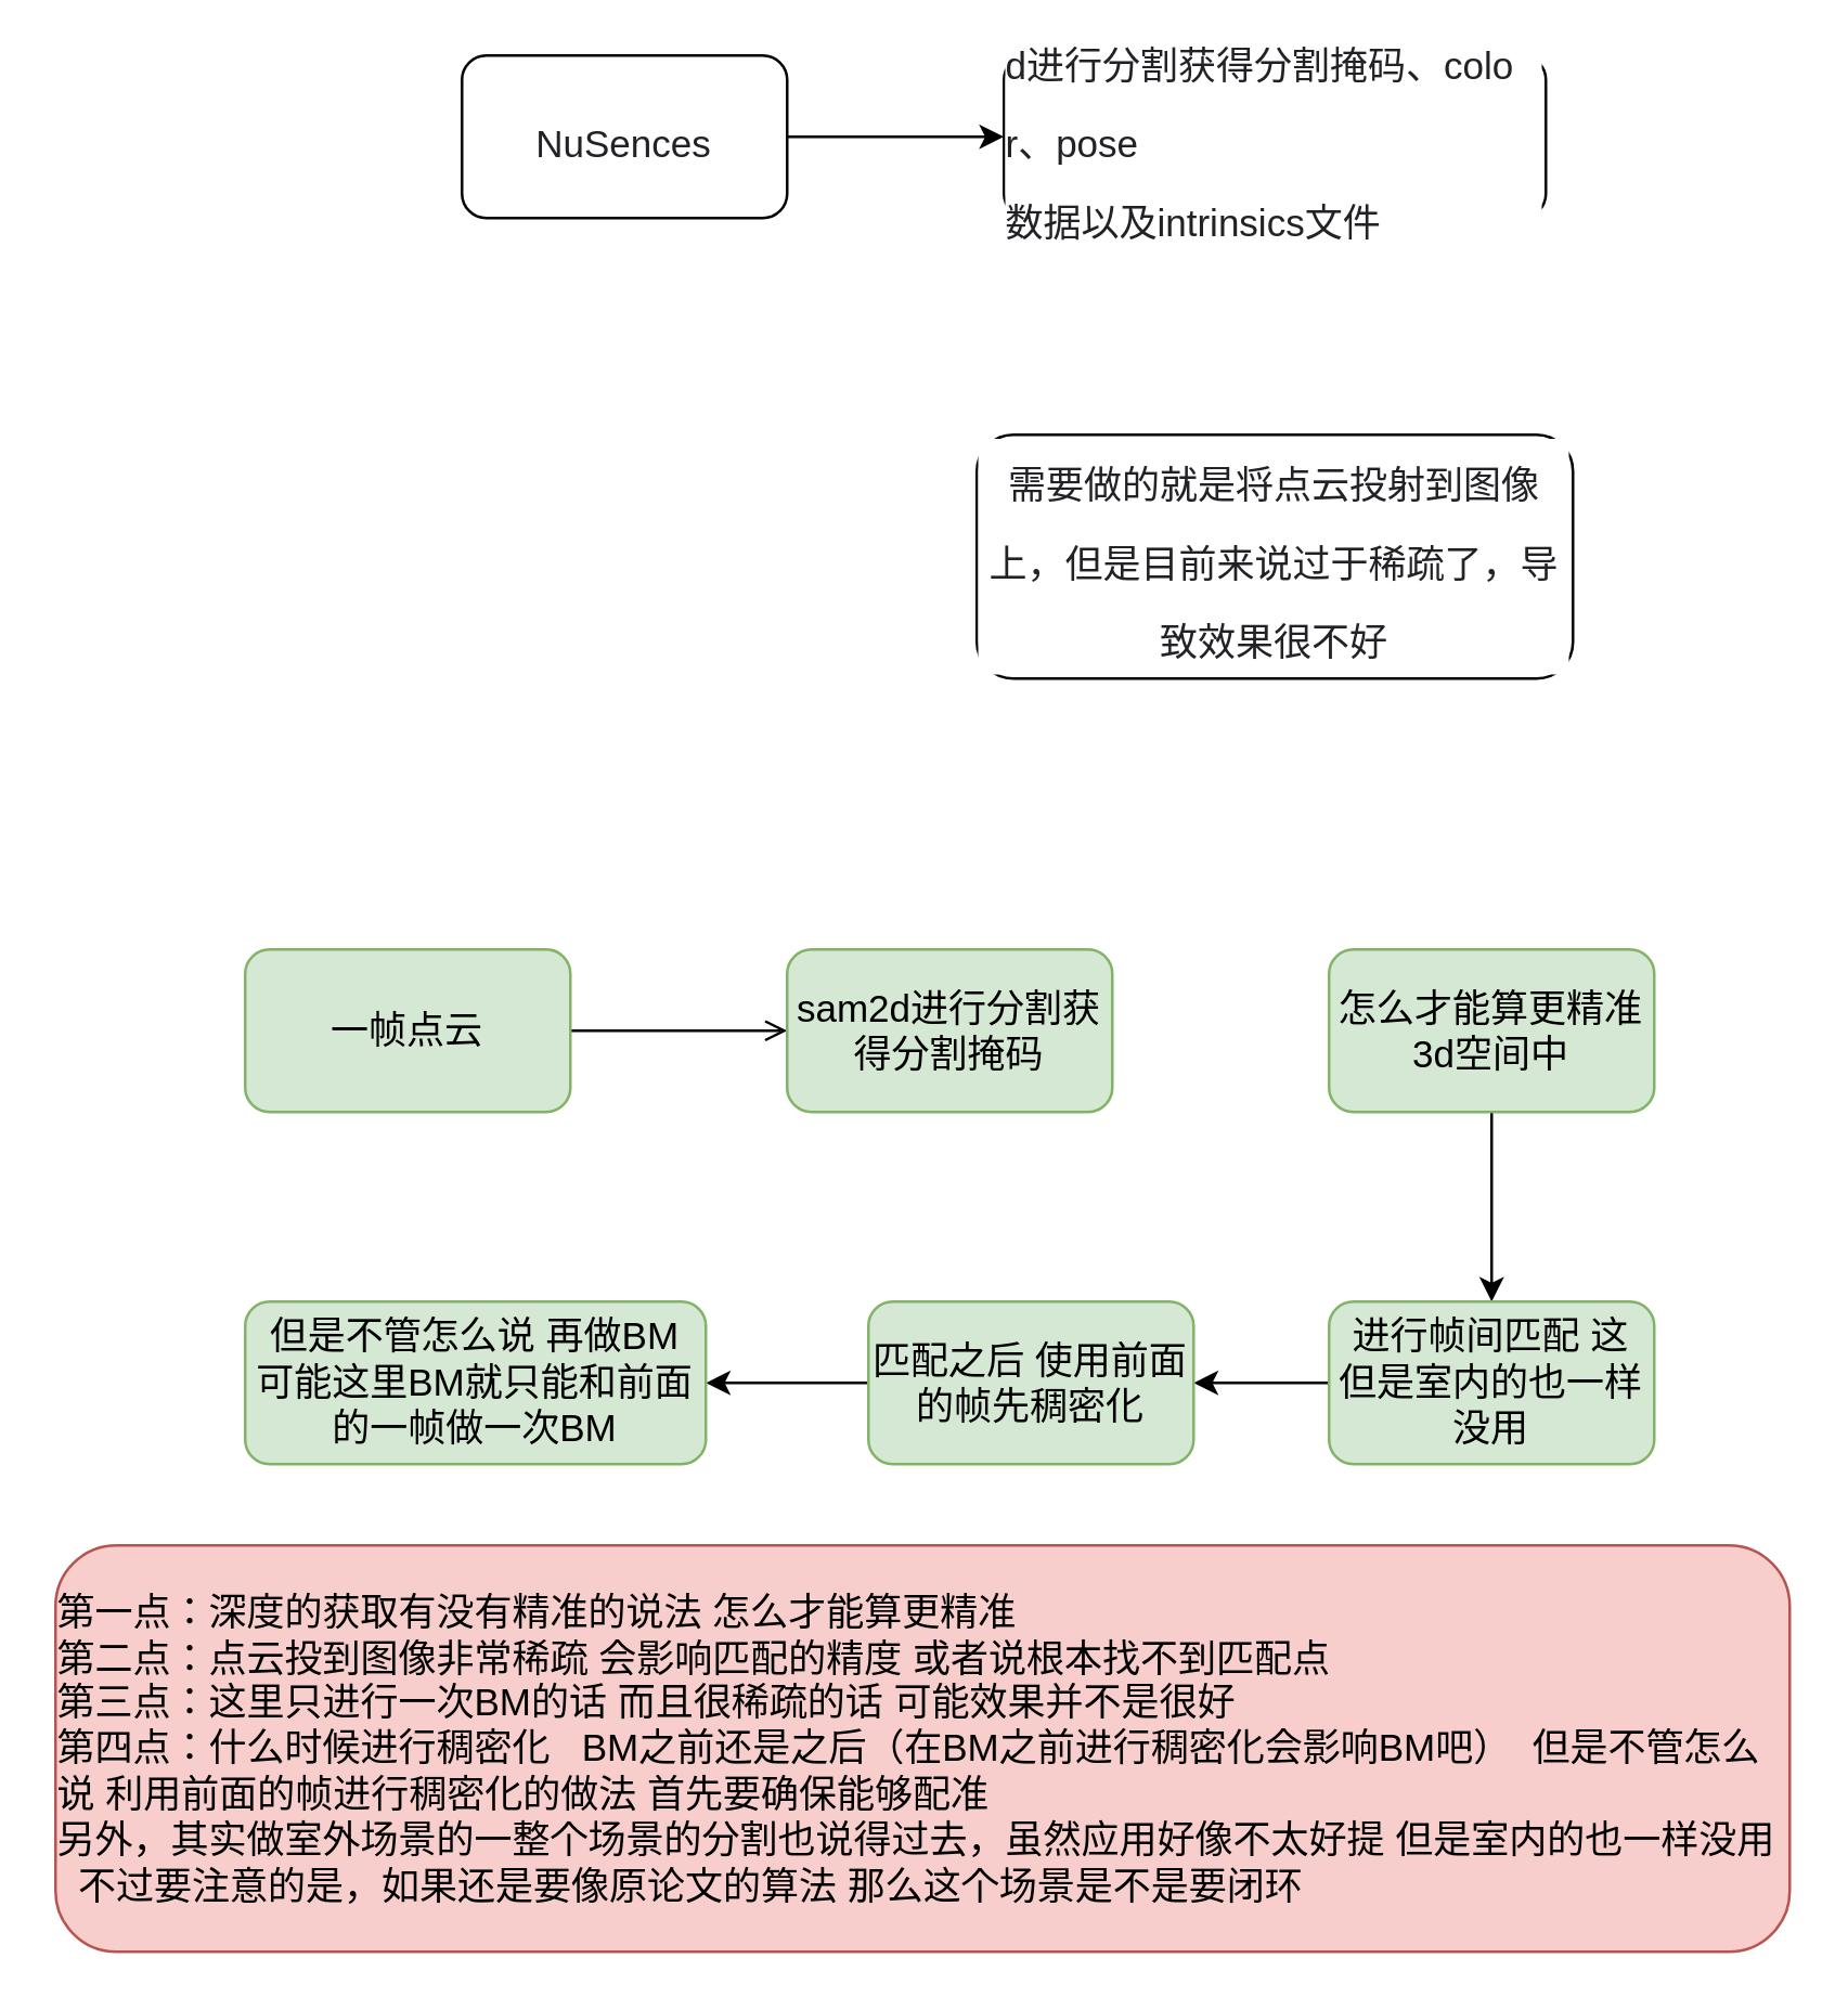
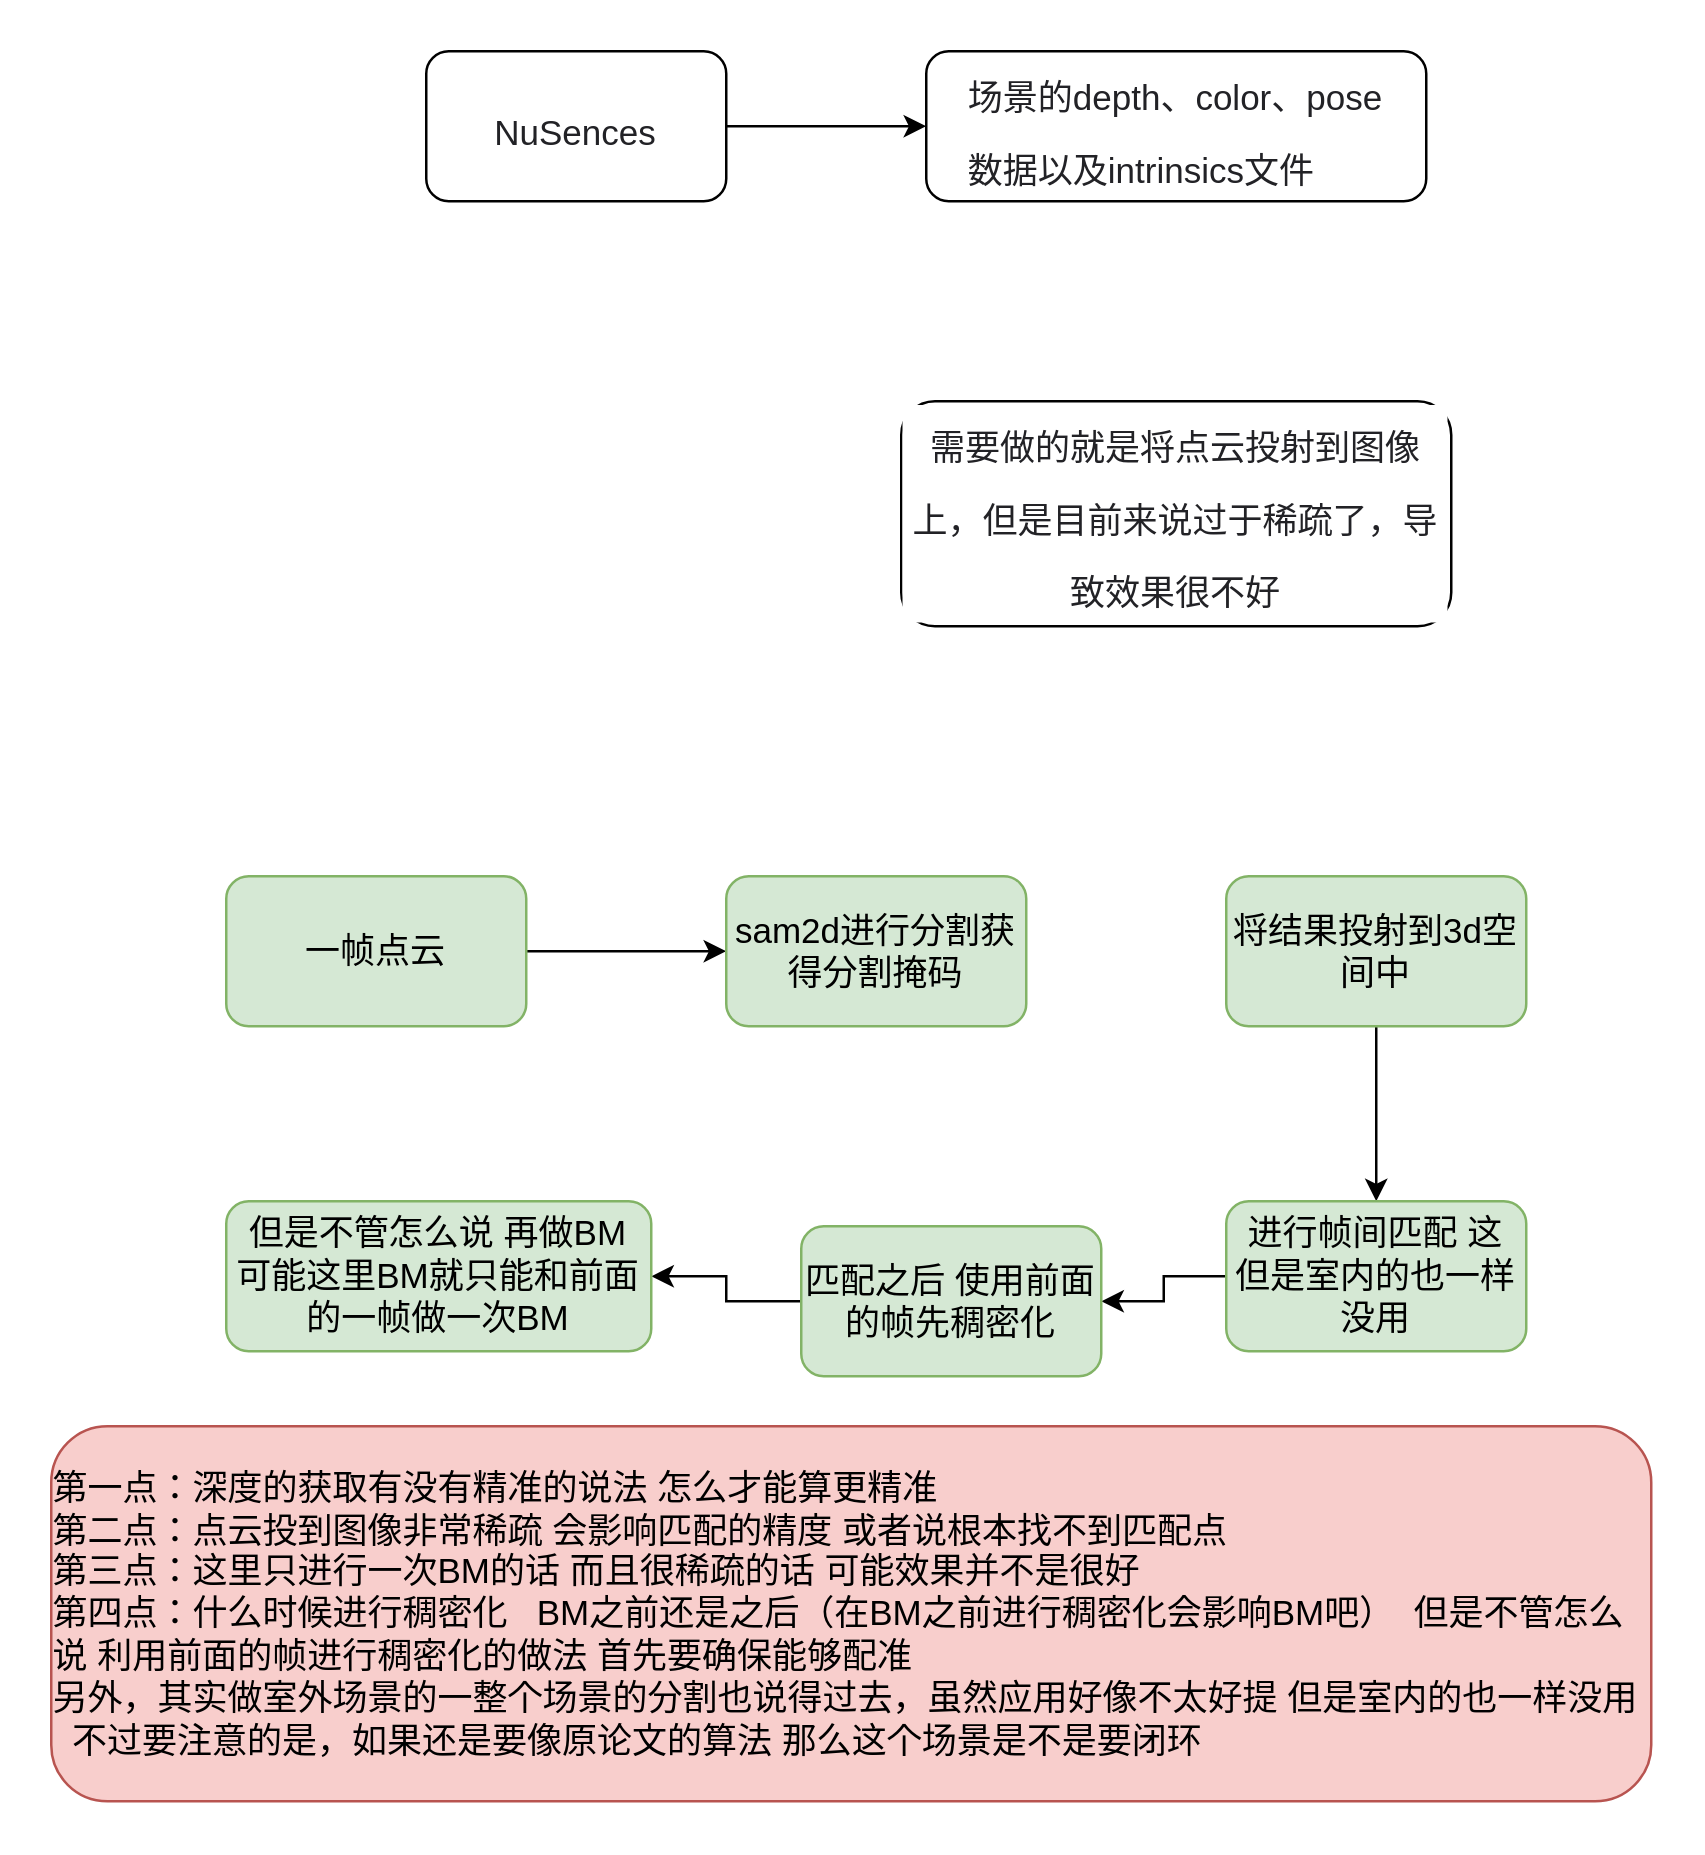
- <mxCell id="4" value="&lt;h1 style=&quot;box-sizing: border-box; outline: 0px; margin: 0px; padding: 0px; overflow-wrap: break-word; word-break: break-all; text-align: start; background-color: rgb(255, 255, 255); color: rgb(34, 34, 38);&quot; id=&quot;articleContentId&quot; class=&quot;title-article&quot;&gt;&lt;font style=&quot;font-weight: normal;&quot; face=&quot;Helvetica&quot;&gt;&lt;span style=&quot;color: light-dark(rgb(34, 34, 38), rgb(207, 207, 211)); font-variant-ligatures: common-ligatures; font-size: 14px;&quot;&gt;d进行分割获得分割掩码、color、pose&lt;/span&gt;&lt;/font&gt;&lt;/h1&gt;&lt;h1 style=&quot;box-sizing: border-box; outline: 0px; margin: 0px; padding: 0px; overflow-wrap: break-word; word-break: break-all; text-align: start; background-color: rgb(255, 255, 255); color: rgb(34, 34, 38);&quot; id=&quot;articleContentId&quot; class=&quot;title-article&quot;&gt;&lt;font style=&quot;font-weight: normal;&quot; face=&quot;Helvetica&quot;&gt;&lt;span style=&quot;color: light-dark(rgb(34, 34, 38), rgb(207, 207, 211)); font-variant-ligatures: common-ligatures; font-size: 14px;&quot;&gt;数据以及&lt;/span&gt;&lt;span style=&quot;background-color: transparent; text-align: center; font-size: 14px; font-variant-ligatures: common-ligatures;&quot;&gt;&lt;font color=&quot;#222226&quot;&gt;intrinsics文件&lt;/font&gt;&lt;/span&gt;&lt;/font&gt;&lt;/h1&gt;" style="rounded=1;whiteSpace=wrap;html=1;" parent="1" vertex="1"><mxGeometry x="370" y="20" width="200" height="60" as="geometry" /></mxCell>
+ <mxCell id="4" value="&lt;h1 style=&quot;box-sizing: border-box; outline: 0px; margin: 0px; padding: 0px; overflow-wrap: break-word; word-break: break-all; text-align: start; background-color: rgb(255, 255, 255); color: rgb(34, 34, 38);&quot; id=&quot;articleContentId&quot; class=&quot;title-article&quot;&gt;&lt;font style=&quot;font-weight: normal;&quot; face=&quot;Helvetica&quot;&gt;&lt;span style=&quot;color: light-dark(rgb(34, 34, 38), rgb(207, 207, 211)); font-variant-ligatures: common-ligatures; font-size: 14px;&quot;&gt;场景的depth、color、pose&lt;/span&gt;&lt;/font&gt;&lt;/h1&gt;&lt;h1 style=&quot;box-sizing: border-box; outline: 0px; margin: 0px; padding: 0px; overflow-wrap: break-word; word-break: break-all; text-align: start; background-color: rgb(255, 255, 255); color: rgb(34, 34, 38);&quot; id=&quot;articleContentId&quot; class=&quot;title-article&quot;&gt;&lt;font style=&quot;font-weight: normal;&quot; face=&quot;Helvetica&quot;&gt;&lt;span style=&quot;color: light-dark(rgb(34, 34, 38), rgb(207, 207, 211)); font-variant-ligatures: common-ligatures; font-size: 14px;&quot;&gt;数据以及&lt;/span&gt;&lt;span style=&quot;background-color: transparent; text-align: center; font-size: 14px; font-variant-ligatures: common-ligatures;&quot;&gt;&lt;font color=&quot;#222226&quot;&gt;intrinsics文件&lt;/font&gt;&lt;/span&gt;&lt;/font&gt;&lt;/h1&gt;" style="rounded=1;whiteSpace=wrap;html=1;" parent="1" vertex="1"><mxGeometry x="370" y="20" width="200" height="60" as="geometry" /></mxCell>
- <mxCell id="6" value="" style="edgeStyle=orthogonalEdgeStyle;rounded=0;orthogonalLoop=1;jettySize=auto;html=1;endArrow=open;" parent="1" source="7" target="8" edge="1"><mxGeometry relative="1" as="geometry" /></mxCell>
+ <mxCell id="6" value="" style="edgeStyle=orthogonalEdgeStyle;rounded=0;orthogonalLoop=1;jettySize=auto;html=1;" parent="1" source="7" target="8" edge="1"><mxGeometry relative="1" as="geometry" /></mxCell>
- <mxCell id="10" value="&lt;span style=&quot;font-size: 14px;&quot;&gt;怎么才能算更精准3d空间中&lt;/span&gt;" style="rounded=1;whiteSpace=wrap;html=1;fillColor=#d5e8d4;strokeColor=#82b366;" parent="1" vertex="1"><mxGeometry x="490" y="350" width="120" height="60" as="geometry" /></mxCell>
+ <mxCell id="10" value="&lt;span style=&quot;font-size: 14px;&quot;&gt;将结果投射到3d空间中&lt;/span&gt;" style="rounded=1;whiteSpace=wrap;html=1;fillColor=#d5e8d4;strokeColor=#82b366;" parent="1" vertex="1"><mxGeometry x="490" y="350" width="120" height="60" as="geometry" /></mxCell>
- <mxCell id="14" value="&lt;span style=&quot;font-size: 14px;&quot;&gt;匹配之后 使用前面的帧先稠密化&lt;/span&gt;" style="rounded=1;whiteSpace=wrap;html=1;fillColor=#d5e8d4;strokeColor=#82b366;" parent="1" vertex="1"><mxGeometry x="320" y="480" width="120" height="60" as="geometry" /></mxCell>
+ <mxCell id="14" value="&lt;span style=&quot;font-size: 14px;&quot;&gt;匹配之后 使用前面的帧先稠密化&lt;/span&gt;" style="rounded=1;whiteSpace=wrap;html=1;fillColor=#d5e8d4;strokeColor=#82b366;" parent="1" vertex="1"><mxGeometry x="320" y="490" width="120" height="60" as="geometry" /></mxCell>
